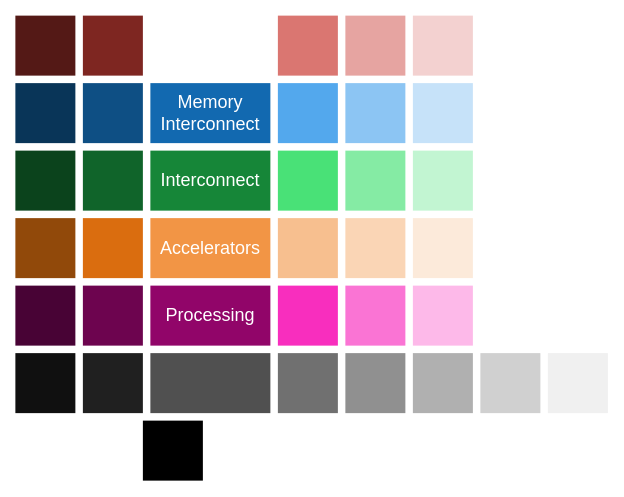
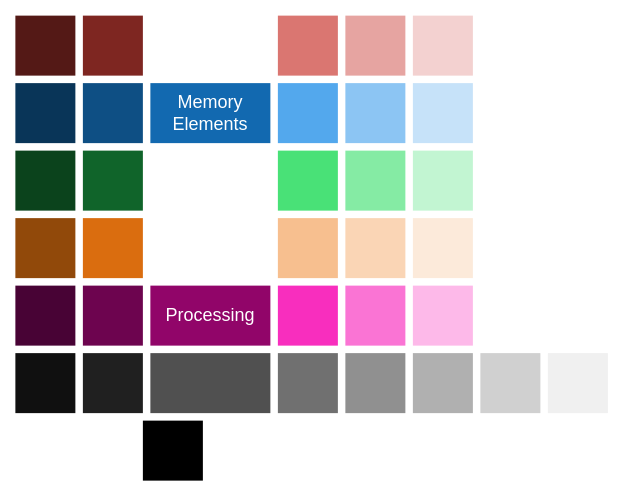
- <mxCell id="2" value="&lt;p style=&quot;margin-top: 0pt; margin-bottom: 0pt; margin-left: 0in; direction: ltr; unicode-bidi: embed; word-break: normal;&quot;&gt;&lt;span style=&quot;font-size: 24px;&quot;&gt;Memory Interconnect&lt;/span&gt;&lt;/p&gt;" style="rounded=0;whiteSpace=wrap;html=1;fillColor=light-dark(#1269B0,#1269B0);strokeColor=none;fontColor=#FFFFFF;" vertex="1" parent="1"><mxGeometry x="200" y="110" width="160" height="80" as="geometry" /></mxCell>
+ <mxCell id="2" value="&lt;p style=&quot;margin-top: 0pt; margin-bottom: 0pt; margin-left: 0in; direction: ltr; unicode-bidi: embed; word-break: normal;&quot;&gt;&lt;span style=&quot;font-size: 24px;&quot;&gt;Memory Elements&lt;/span&gt;&lt;/p&gt;" style="rounded=0;whiteSpace=wrap;html=1;fillColor=light-dark(#1269B0,#1269B0);strokeColor=none;fontColor=#FFFFFF;" vertex="1" parent="1"><mxGeometry x="200" y="110" width="160" height="80" as="geometry" /></mxCell>
- <mxCell id="3" value="&lt;p style=&quot;margin-top: 0pt; margin-bottom: 0pt; margin-left: 0in; direction: ltr; unicode-bidi: embed; word-break: normal;&quot;&gt;&lt;span style=&quot;font-size: 18pt; font-variant-numeric: normal; font-variant-east-asian: normal; font-variant-alternates: normal; font-variant-position: normal; font-variant-emoji: normal; letter-spacing: 0pt;&quot;&gt;&lt;font face=&quot;Helvetica&quot;&gt;Interconnect&lt;/font&gt;&lt;/span&gt;&lt;/p&gt;" style="rounded=0;whiteSpace=wrap;html=1;fillColor=light-dark(#168638,#168638);strokeColor=none;fontColor=#FFFFFF;" vertex="1" parent="1"><mxGeometry x="200" y="200" width="160" height="80" as="geometry" /></mxCell>
- <mxCell id="4" value="&lt;p style=&quot;margin-top: 0pt; margin-bottom: 0pt; margin-left: 0in; direction: ltr; unicode-bidi: embed; word-break: normal;&quot;&gt;&lt;span style=&quot;font-size: 24px;&quot;&gt;Accelerators&lt;/span&gt;&lt;/p&gt;" style="rounded=0;whiteSpace=wrap;html=1;fillColor=light-dark(#F29545,#F29545);strokeColor=none;fontColor=#FFFFFF;" vertex="1" parent="1"><mxGeometry x="200" y="290" width="160" height="80" as="geometry" /></mxCell>
